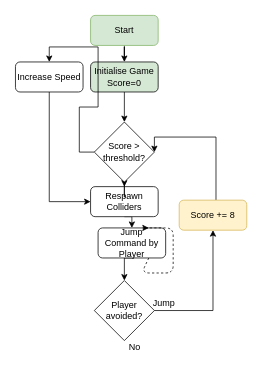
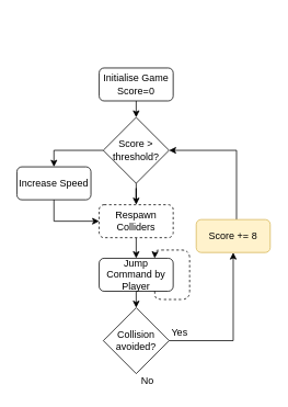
- <mxCell id="3" value="Start" style="rounded=1;whiteSpace=wrap;html=1;fillColor=#d5e8d4;strokeColor=#82b366;" parent="1" vertex="1"><mxGeometry x="120" y="20" width="90" height="40" as="geometry" /></mxCell>
- <mxCell id="2" style="edgeStyle=orthogonalEdgeStyle;rounded=0;orthogonalLoop=1;jettySize=auto;html=1;" parent="1" source="3" target="5" edge="1"><mxGeometry relative="1" as="geometry" /></mxCell>
- <mxCell id="21" value="Increase Speed" style="rounded=1;whiteSpace=wrap;html=1;" vertex="1" parent="1"><mxGeometry x="20" y="82" width="90" height="40" as="geometry" /></mxCell>
+ <mxCell id="21" value="Increase Speed" style="rounded=1;whiteSpace=wrap;html=1;" vertex="1" parent="1"><mxGeometry x="20" y="202" width="90" height="40" as="geometry" /></mxCell>
- <mxCell id="5" value="Initialise Game&lt;br&gt;Score=0" style="rounded=1;whiteSpace=wrap;html=1;fillColor=#d5e8d4;" parent="1" vertex="1"><mxGeometry x="120" y="82" width="90" height="40" as="geometry" /></mxCell>
+ <mxCell id="5" value="Initialise Game&lt;br&gt;Score=0" style="rounded=1;whiteSpace=wrap;html=1;" parent="1" vertex="1"><mxGeometry x="120" y="82" width="90" height="40" as="geometry" /></mxCell>
- <mxCell id="19" value="Score &amp;gt; threshold?" style="rhombus;whiteSpace=wrap;html=1;" vertex="1" parent="1"><mxGeometry x="125" y="162" width="80" height="80" as="geometry" /></mxCell>
+ <mxCell id="19" value="Score &amp;gt; threshold?" style="rhombus;whiteSpace=wrap;html=1;" vertex="1" parent="1"><mxGeometry x="125" y="142" width="80" height="80" as="geometry" /></mxCell>
- <mxCell id="9" value="Respawn Colliders" style="rounded=1;whiteSpace=wrap;html=1;" parent="1" vertex="1"><mxGeometry x="120" y="248" width="90" height="40" as="geometry" /></mxCell>
+ <mxCell id="9" value="Respawn Colliders" style="rounded=1;whiteSpace=wrap;html=1;dashed=1;" parent="1" vertex="1"><mxGeometry x="120" y="248" width="90" height="40" as="geometry" /></mxCell>
- <mxCell id="15" value="Jump Command by Player" style="rounded=1;whiteSpace=wrap;html=1;" parent="1" vertex="1"><mxGeometry x="130" y="303" width="90" height="40" as="geometry" /></mxCell>
+ <mxCell id="15" value="Jump Command by Player" style="rounded=1;whiteSpace=wrap;html=1;" parent="1" vertex="1"><mxGeometry x="120" y="313" width="90" height="40" as="geometry" /></mxCell>
- <mxCell id="12" value="Jump" style="text;html=1;strokeColor=none;fillColor=none;align=center;verticalAlign=middle;whiteSpace=wrap;rounded=0;" parent="1" vertex="1"><mxGeometry x="198" y="394" width="40" height="20" as="geometry" /></mxCell>
+ <mxCell id="12" value="Yes" style="text;html=1;strokeColor=none;fillColor=none;align=center;verticalAlign=middle;whiteSpace=wrap;rounded=0;" parent="1" vertex="1"><mxGeometry x="198" y="394" width="40" height="20" as="geometry" /></mxCell>
- <mxCell id="7" value="Player avoided?" style="rhombus;whiteSpace=wrap;html=1;" parent="1" vertex="1"><mxGeometry x="125" y="373" width="80" height="80" as="geometry" /></mxCell>
+ <mxCell id="7" value="Collision avoided?" style="rhombus;whiteSpace=wrap;html=1;" parent="1" vertex="1"><mxGeometry x="125" y="373" width="80" height="80" as="geometry" /></mxCell>
